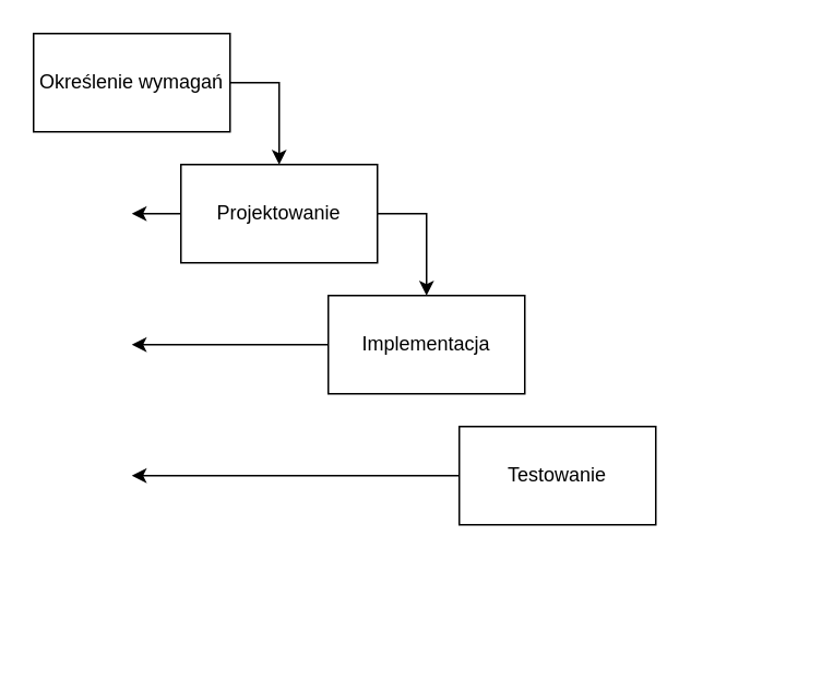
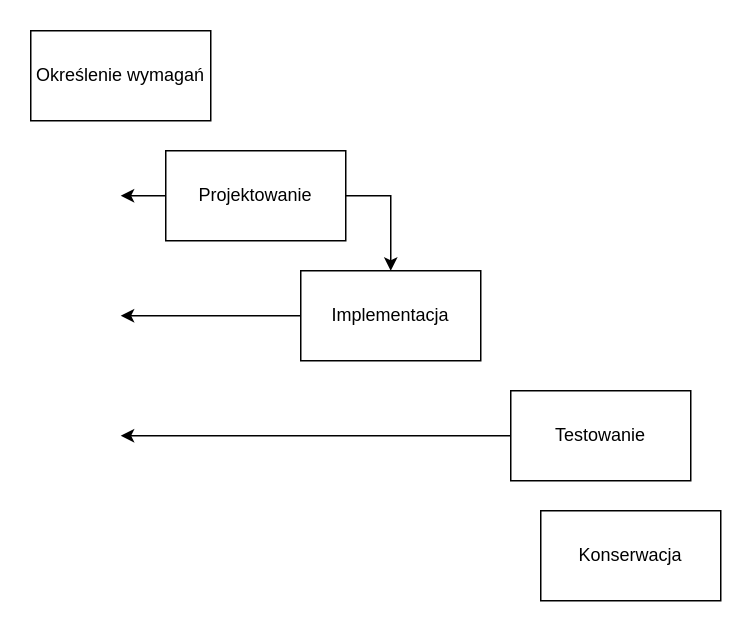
- <mxCell id="2" style="edgeStyle=orthogonalEdgeStyle;rounded=0;orthogonalLoop=1;jettySize=auto;html=1;exitX=1;exitY=0.5;exitDx=0;exitDy=0;entryX=0.5;entryY=0;entryDx=0;entryDy=0;" edge="1" parent="1" source="3" target="6"><mxGeometry relative="1" as="geometry" /></mxCell>
- <mxCell id="10" value="Testowanie" style="rounded=0;whiteSpace=wrap;html=1;" vertex="1" parent="1"><mxGeometry x="280" y="260" width="120" height="60" as="geometry" /></mxCell>
+ <mxCell id="10" value="Testowanie" style="rounded=0;whiteSpace=wrap;html=1;" vertex="1" parent="1"><mxGeometry x="340" y="260" width="120" height="60" as="geometry" /></mxCell>
+ <mxCell id="11" value="Konserwacja" style="rounded=0;whiteSpace=wrap;html=1;" vertex="1" parent="1"><mxGeometry x="360" y="340" width="120" height="60" as="geometry" /></mxCell>
